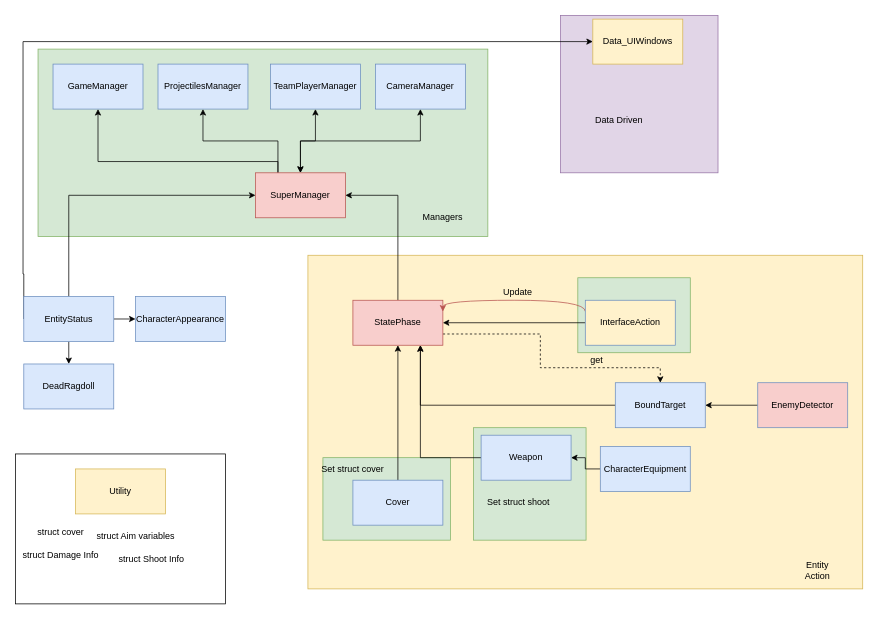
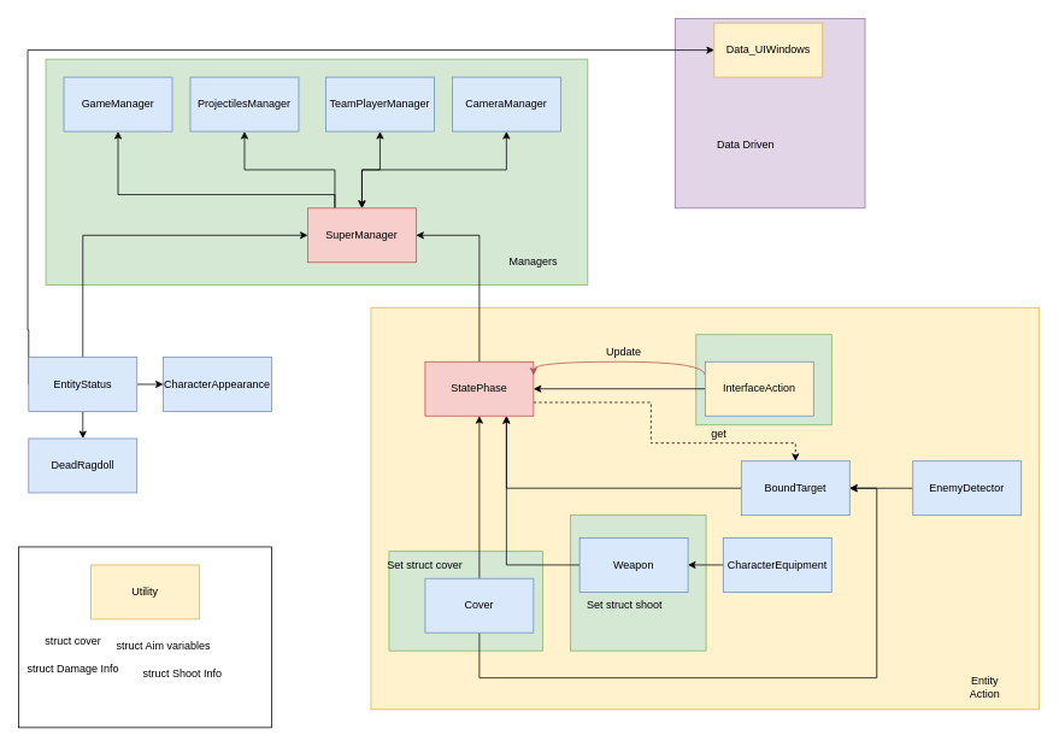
- <mxCell id="25" value="EnemyDetector" style="whiteSpace=wrap;html=1;fillColor=#f8cecc;strokeColor=#6c8ebf;" parent="1" vertex="1"><mxGeometry x="1010" y="510" width="120" height="60" as="geometry" /></mxCell>
+ <mxCell id="25" value="EnemyDetector" style="whiteSpace=wrap;html=1;fillColor=#dae8fc;strokeColor=#6c8ebf;" parent="1" vertex="1"><mxGeometry x="1010" y="510" width="120" height="60" as="geometry" /></mxCell>
- <mxCell id="22" value="Weapon" style="rounded=0;whiteSpace=wrap;html=1;fillColor=#dae8fc;strokeColor=#6c8ebf;" parent="1" vertex="1"><mxGeometry x="641" y="580" width="120" height="60" as="geometry" /></mxCell>
+ <mxCell id="22" value="Weapon" style="rounded=0;whiteSpace=wrap;html=1;fillColor=#dae8fc;strokeColor=#6c8ebf;" parent="1" vertex="1"><mxGeometry x="641" y="595" width="120" height="60" as="geometry" /></mxCell>
+ <mxCell id="12" style="edgeStyle=orthogonalEdgeStyle;rounded=0;orthogonalLoop=1;jettySize=auto;html=1;exitX=0.5;exitY=1;exitDx=0;exitDy=0;entryX=1;entryY=0.5;entryDx=0;entryDy=0;strokeColor=#080303;" parent="1" source="13" target="28" edge="1"><mxGeometry relative="1" as="geometry"><Array as="points"><mxPoint x="530" y="750" /><mxPoint x="970" y="750" /><mxPoint x="970" y="540" /></Array></mxGeometry></mxCell>
